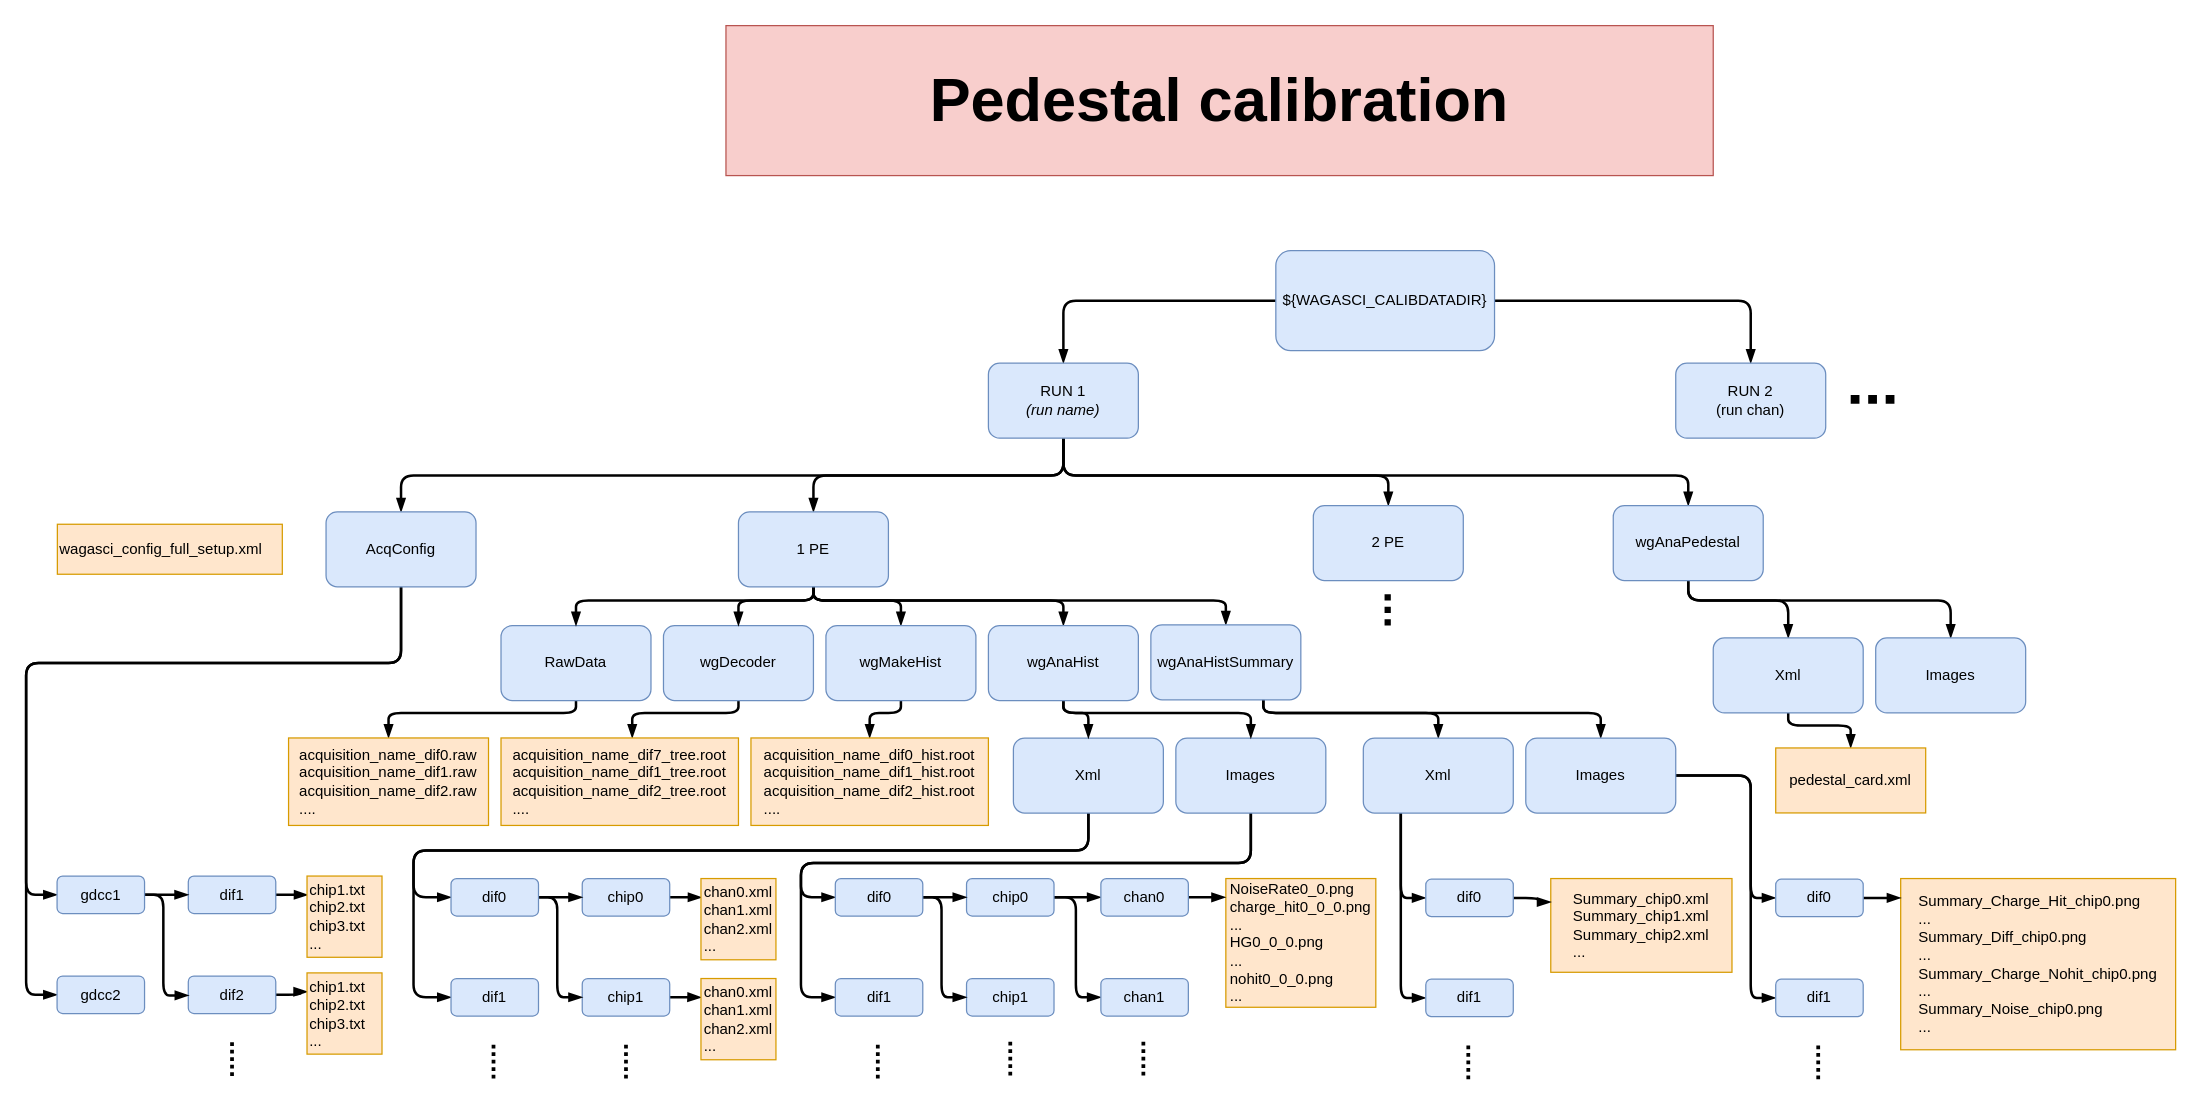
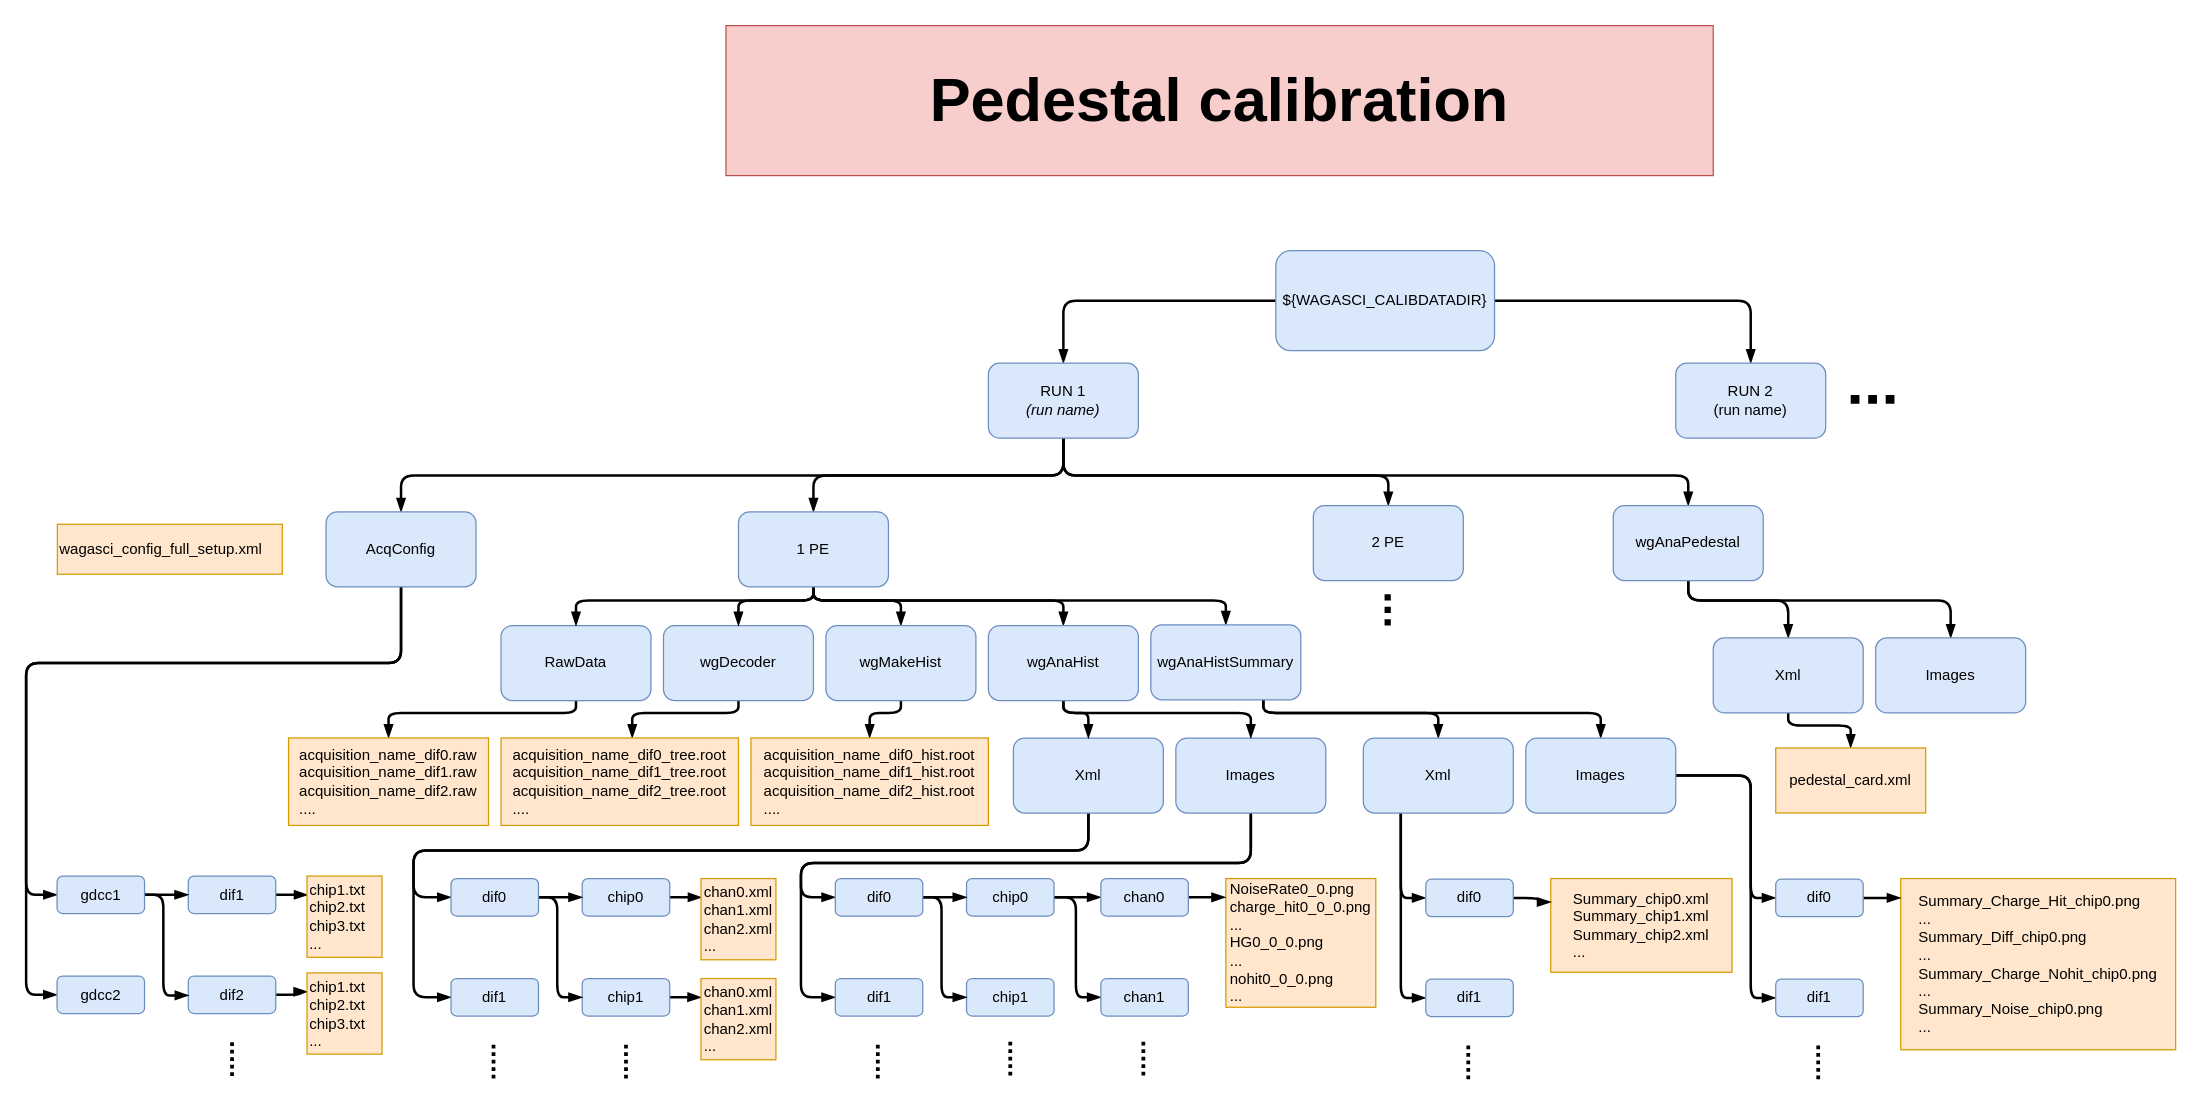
- <mxCell id="10" value="RUN 2&lt;br&gt;(run chan)&lt;br&gt;" style="rounded=1;whiteSpace=wrap;html=1;fillColor=#dae8fc;strokeColor=#6c8ebf;" parent="1" vertex="1"><mxGeometry x="1340" y="290.091" width="120" height="60" as="geometry" /></mxCell>
+ <mxCell id="10" value="RUN 2&lt;br&gt;(run name)&lt;br&gt;" style="rounded=1;whiteSpace=wrap;html=1;fillColor=#dae8fc;strokeColor=#6c8ebf;" parent="1" vertex="1"><mxGeometry x="1340" y="290.091" width="120" height="60" as="geometry" /></mxCell>
- <mxCell id="33" value="&lt;div style=&quot;text-align: left&quot;&gt;acquisition_name_dif7_tree.root&lt;/div&gt;&lt;div style=&quot;text-align: left&quot;&gt;acquisition_name_dif1_tree.root&lt;/div&gt;&lt;div style=&quot;text-align: left&quot;&gt;acquisition_name_dif2_tree.root&lt;/div&gt;&lt;div style=&quot;text-align: left&quot;&gt;....&lt;/div&gt;" style="rounded=0;whiteSpace=wrap;html=1;fillColor=#ffe6cc;strokeColor=#d79b00;" parent="1" vertex="1"><mxGeometry x="400" y="590" width="190" height="70" as="geometry" /></mxCell>
+ <mxCell id="33" value="&lt;div style=&quot;text-align: left&quot;&gt;acquisition_name_dif0_tree.root&lt;/div&gt;&lt;div style=&quot;text-align: left&quot;&gt;acquisition_name_dif1_tree.root&lt;/div&gt;&lt;div style=&quot;text-align: left&quot;&gt;acquisition_name_dif2_tree.root&lt;/div&gt;&lt;div style=&quot;text-align: left&quot;&gt;....&lt;/div&gt;" style="rounded=0;whiteSpace=wrap;html=1;fillColor=#ffe6cc;strokeColor=#d79b00;" parent="1" vertex="1"><mxGeometry x="400" y="590" width="190" height="70" as="geometry" /></mxCell>
